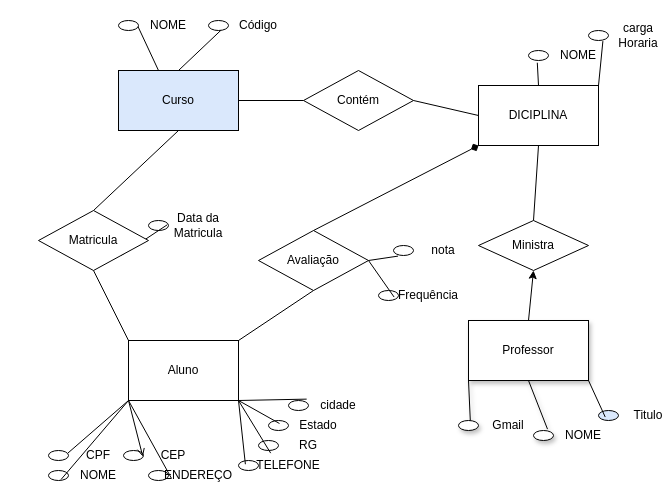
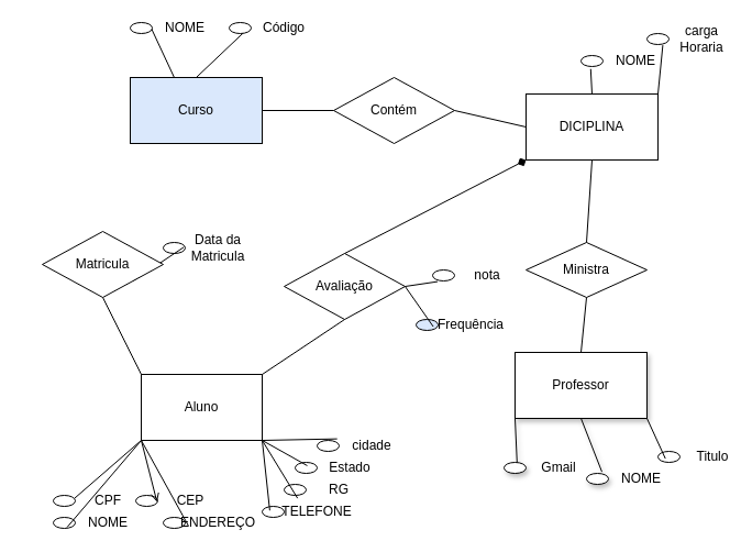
- <mxCell id="50" value="" style="endArrow=none;html=1;rounded=0;entryX=0.5;entryY=1;entryDx=0;entryDy=0;exitX=0.5;exitY=0;exitDx=0;exitDy=0;" edge="1" parent="1" source="40" target="3"><mxGeometry width="50" height="50" relative="1" as="geometry"><mxPoint x="790" y="320" as="sourcePoint" /><mxPoint x="840" y="270" as="targetPoint" /></mxGeometry></mxCell>
- <mxCell id="45" value="" style="endArrow=classic;html=1;rounded=0;entryX=0.5;entryY=1;entryDx=0;entryDy=0;exitX=0.5;exitY=0;exitDx=0;exitDy=0;" edge="1" parent="1" source="4" target="42"><mxGeometry width="50" height="50" relative="1" as="geometry"><mxPoint x="370" y="550" as="sourcePoint" /><mxPoint x="420" y="500" as="targetPoint" /></mxGeometry></mxCell>
+ <mxCell id="45" value="" style="endArrow=none;html=1;rounded=0;entryX=0.5;entryY=1;entryDx=0;entryDy=0;exitX=0.5;exitY=0;exitDx=0;exitDy=0;" edge="1" parent="1" source="4" target="42"><mxGeometry width="50" height="50" relative="1" as="geometry"><mxPoint x="370" y="550" as="sourcePoint" /><mxPoint x="420" y="500" as="targetPoint" /></mxGeometry></mxCell>
- <mxCell id="31" value="&lt;blockquote style=&quot;margin: 0 0 0 40px; border: none; padding: 0px;&quot;&gt;&lt;blockquote style=&quot;margin: 0 0 0 40px; border: none; padding: 0px;&quot;&gt;Frequência&lt;/blockquote&gt;&lt;/blockquote&gt;" style="ellipse;whiteSpace=wrap;html=1;perimeterSpacing=30;align=center;" vertex="1" parent="1"><mxGeometry x="360" y="290" width="20" height="10" as="geometry" /></mxCell>
+ <mxCell id="31" value="&lt;blockquote style=&quot;margin: 0 0 0 40px; border: none; padding: 0px;&quot;&gt;&lt;blockquote style=&quot;margin: 0 0 0 40px; border: none; padding: 0px;&quot;&gt;Frequência&lt;/blockquote&gt;&lt;/blockquote&gt;" style="ellipse;whiteSpace=wrap;html=1;perimeterSpacing=30;align=center;fillColor=#dae8fc;" vertex="1" parent="1"><mxGeometry x="360" y="290" width="20" height="10" as="geometry" /></mxCell>
- <mxCell id="32" value="&lt;blockquote style=&quot;margin: 0 0 0 40px; border: none; padding: 0px;&quot;&gt;&lt;blockquote style=&quot;margin: 0 0 0 40px; border: none; padding: 0px;&quot;&gt;Titulo&lt;/blockquote&gt;&lt;/blockquote&gt;" style="ellipse;whiteSpace=wrap;html=1;perimeterSpacing=30;align=center;fillColor=#dae8fc;" vertex="1" parent="1"><mxGeometry x="580" y="410" width="20" height="10" as="geometry" /></mxCell>
+ <mxCell id="32" value="&lt;blockquote style=&quot;margin: 0 0 0 40px; border: none; padding: 0px;&quot;&gt;&lt;blockquote style=&quot;margin: 0 0 0 40px; border: none; padding: 0px;&quot;&gt;Titulo&lt;/blockquote&gt;&lt;/blockquote&gt;" style="ellipse;whiteSpace=wrap;html=1;perimeterSpacing=30;align=center;" vertex="1" parent="1"><mxGeometry x="580" y="410" width="20" height="10" as="geometry" /></mxCell>
